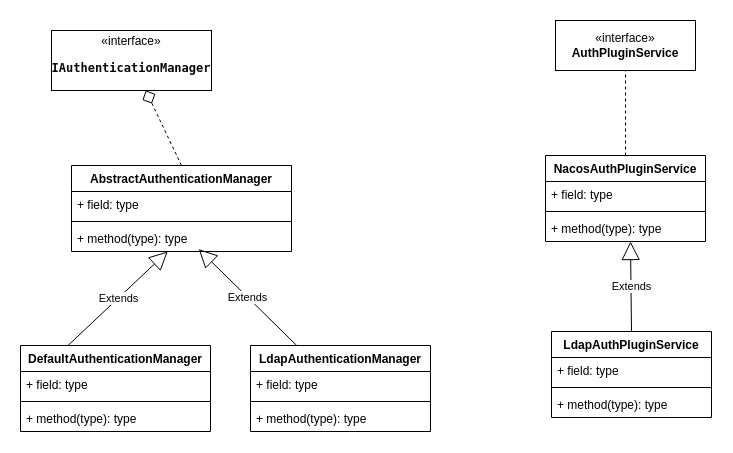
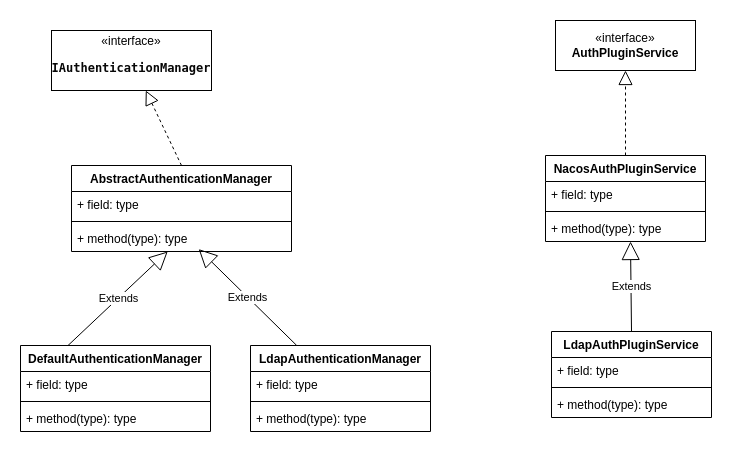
- <mxCell id="27" value="" style="endArrow=none;dashed=1;endFill=0;endSize=12;html=1;rounded=0;exitX=0.5;exitY=0;exitDx=0;exitDy=0;entryX=0.5;entryY=1;entryDx=0;entryDy=0;" edge="1" parent="1" source="19" target="18"><mxGeometry width="160" relative="1" as="geometry"><mxPoint x="624.5" y="155" as="sourcePoint" /><mxPoint x="624.5" y="65" as="targetPoint" /></mxGeometry></mxCell>
+ <mxCell id="27" value="" style="endArrow=block;dashed=1;endFill=0;endSize=12;html=1;rounded=0;exitX=0.5;exitY=0;exitDx=0;exitDy=0;entryX=0.5;entryY=1;entryDx=0;entryDy=0;" edge="1" parent="1" source="19" target="18"><mxGeometry width="160" relative="1" as="geometry"><mxPoint x="624.5" y="155" as="sourcePoint" /><mxPoint x="624.5" y="65" as="targetPoint" /></mxGeometry></mxCell>
- <mxCell id="3" value="" style="endArrow=diamond;dashed=1;endFill=0;endSize=12;html=1;rounded=0;exitX=0.5;exitY=0;exitDx=0;exitDy=0;" edge="1" parent="1" source="4" target="2"><mxGeometry width="160" relative="1" as="geometry"><mxPoint x="221" y="295" as="sourcePoint" /><mxPoint x="381" y="295" as="targetPoint" /></mxGeometry></mxCell>
+ <mxCell id="3" value="" style="endArrow=block;dashed=1;endFill=0;endSize=12;html=1;rounded=0;exitX=0.5;exitY=0;exitDx=0;exitDy=0;" edge="1" parent="1" source="4" target="2"><mxGeometry width="160" relative="1" as="geometry"><mxPoint x="221" y="295" as="sourcePoint" /><mxPoint x="381" y="295" as="targetPoint" /></mxGeometry></mxCell>
